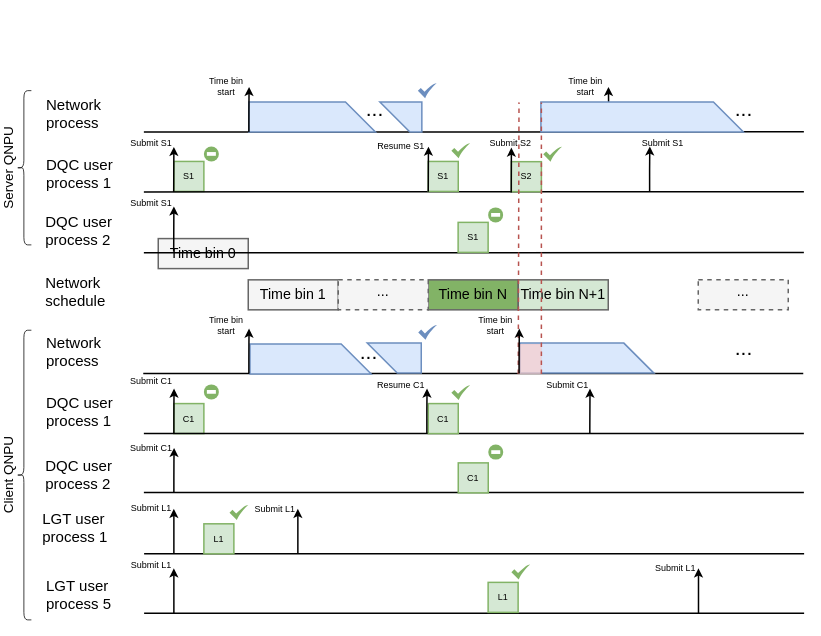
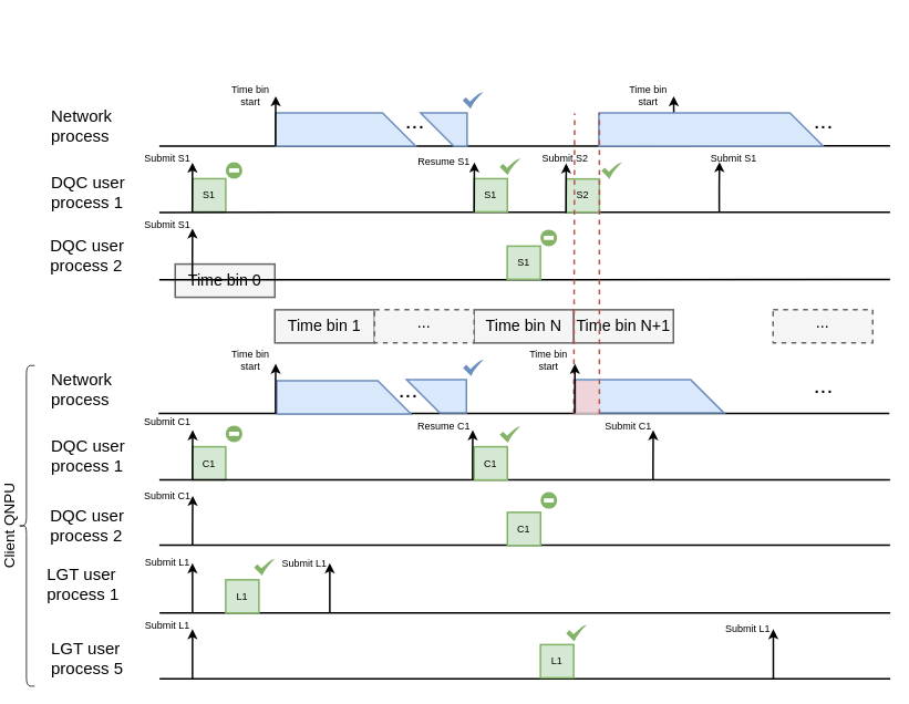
- <mxCell id="73" value="Server QNPU" style="shape=curlyBracket;whiteSpace=wrap;html=1;rounded=1;labelPosition=left;verticalLabelPosition=middle;align=center;verticalAlign=middle;horizontal=0;fontSize=18;" parent="1" vertex="1"><mxGeometry x="20" y="120.37" width="20" height="205.63" as="geometry" /></mxCell>
- <mxCell id="6" value="Network schedule" style="text;html=1;strokeColor=none;fillColor=none;align=left;verticalAlign=middle;whiteSpace=wrap;rounded=0;fontSize=20;fontColor=#000000;fontFamily=Helvetica;spacing=0;" parent="1" vertex="1"><mxGeometry x="59.17" y="357.62" width="100" height="60" as="geometry" /></mxCell>
- <mxCell id="11" value="Time bin N" style="rounded=0;whiteSpace=wrap;html=1;strokeWidth=2;fillColor=#82b366;strokeColor=#666666;fontFamily=Helvetica;fontSize=19;" parent="1" vertex="1"><mxGeometry x="569.17" y="372.62" width="120" height="40" as="geometry" /></mxCell>
+ <mxCell id="11" value="Time bin N" style="rounded=0;whiteSpace=wrap;html=1;strokeWidth=2;fillColor=#f5f5f5;strokeColor=#666666;fontFamily=Helvetica;fontSize=19;" parent="1" vertex="1"><mxGeometry x="569.17" y="372.62" width="120" height="40" as="geometry" /></mxCell>
- <mxCell id="12" value="Time bin N+1" style="rounded=0;whiteSpace=wrap;html=1;strokeWidth=2;fillColor=#d5e8d4;strokeColor=#666666;fontFamily=Helvetica;fontSize=19;" parent="1" vertex="1"><mxGeometry x="689.17" y="372.62" width="120" height="40" as="geometry" /></mxCell>
+ <mxCell id="12" value="Time bin N+1" style="rounded=0;whiteSpace=wrap;html=1;strokeWidth=2;fillColor=#f5f5f5;strokeColor=#666666;fontFamily=Helvetica;fontSize=19;" parent="1" vertex="1"><mxGeometry x="689.17" y="372.62" width="120" height="40" as="geometry" /></mxCell>
